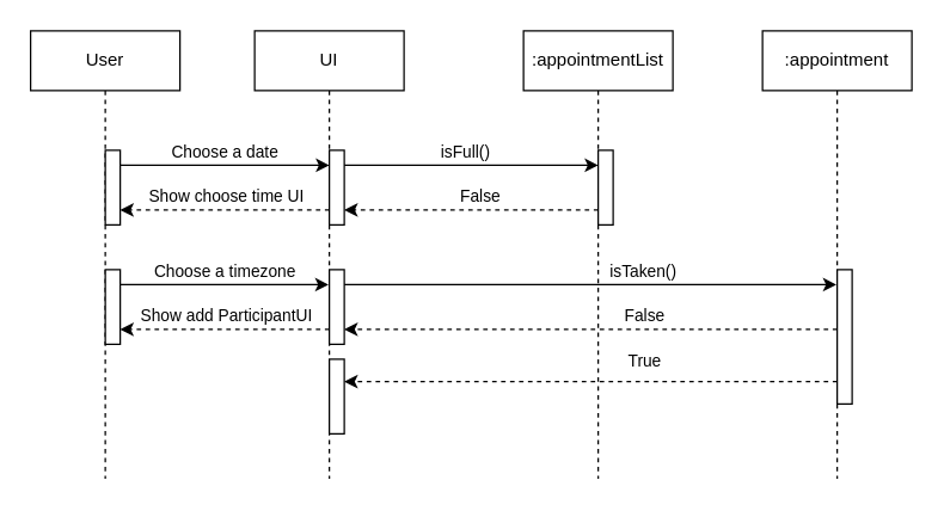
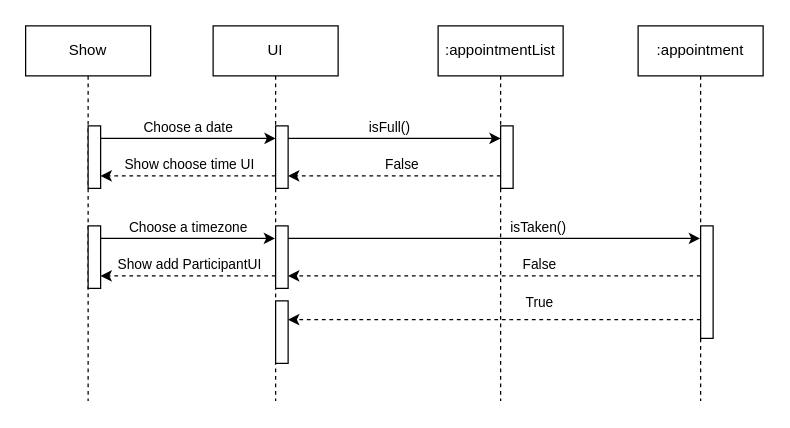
- <mxCell id="18" value="User" style="shape=umlLifeline;perimeter=lifelinePerimeter;whiteSpace=wrap;html=1;container=0;dropTarget=0;collapsible=0;recursiveResize=0;outlineConnect=0;portConstraint=eastwest;newEdgeStyle={&quot;edgeStyle&quot;:&quot;elbowEdgeStyle&quot;,&quot;elbow&quot;:&quot;vertical&quot;,&quot;curved&quot;:0,&quot;rounded&quot;:0};" vertex="1" parent="1"><mxGeometry x="20" y="20" width="100" height="300" as="geometry" /></mxCell>
+ <mxCell id="18" value="Show" style="shape=umlLifeline;perimeter=lifelinePerimeter;whiteSpace=wrap;html=1;container=0;dropTarget=0;collapsible=0;recursiveResize=0;outlineConnect=0;portConstraint=eastwest;newEdgeStyle={&quot;edgeStyle&quot;:&quot;elbowEdgeStyle&quot;,&quot;elbow&quot;:&quot;vertical&quot;,&quot;curved&quot;:0,&quot;rounded&quot;:0};" vertex="1" parent="1"><mxGeometry x="20" y="20" width="100" height="300" as="geometry" /></mxCell>
